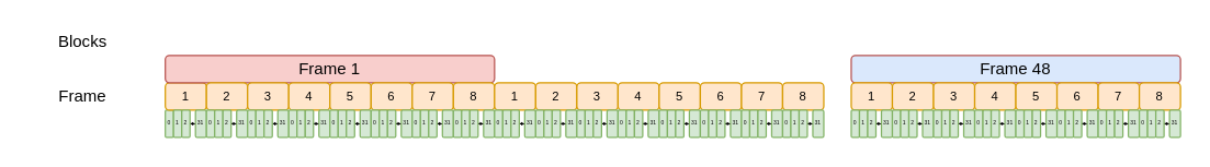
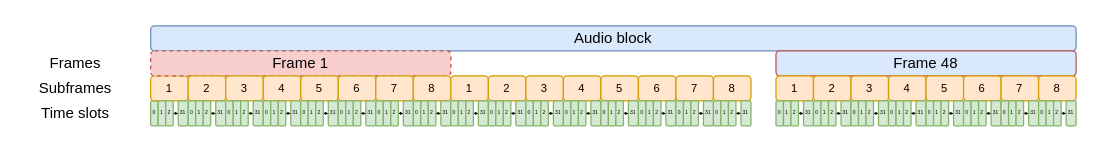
- <mxCell id="7" value="Blocks" style="text;html=1;align=center;verticalAlign=middle;whiteSpace=wrap;rounded=0;" parent="1" vertex="1"><mxGeometry x="20" y="20" width="80" height="20" as="geometry" /></mxCell>
+ <mxCell id="4" value="Audio block" style="rounded=1;whiteSpace=wrap;html=1;fillColor=#dae8fc;strokeColor=#6c8ebf;" parent="1" vertex="1"><mxGeometry x="120" y="20" width="740" height="20" as="geometry" /></mxCell>
+ <mxCell id="8" value="Frames" style="text;html=1;align=center;verticalAlign=middle;whiteSpace=wrap;rounded=0;" parent="1" vertex="1"><mxGeometry x="20" y="40" width="80" height="20" as="geometry" /></mxCell>
- <mxCell id="5" value="Frame 1" style="rounded=1;whiteSpace=wrap;html=1;fillColor=#f8cecc;strokeColor=#b85450;" parent="1" vertex="1"><mxGeometry x="120" y="40" width="240" height="20" as="geometry" /></mxCell>
+ <mxCell id="5" value="Frame 1" style="rounded=1;whiteSpace=wrap;html=1;fillColor=#f8cecc;strokeColor=#b85450;dashed=1;" parent="1" vertex="1"><mxGeometry x="120" y="40" width="240" height="20" as="geometry" /></mxCell>
- <mxCell id="9" value="Frame" style="text;html=1;align=center;verticalAlign=middle;whiteSpace=wrap;rounded=0;" parent="1" vertex="1"><mxGeometry x="20" y="60" width="80" height="20" as="geometry" /></mxCell>
+ <mxCell id="9" value="Subframes" style="text;html=1;align=center;verticalAlign=middle;whiteSpace=wrap;rounded=0;" parent="1" vertex="1"><mxGeometry x="20" y="60" width="80" height="20" as="geometry" /></mxCell>
+ <mxCell id="10" value="Time slots" style="text;html=1;align=center;verticalAlign=middle;whiteSpace=wrap;rounded=0;" parent="1" vertex="1"><mxGeometry x="20" y="80" width="80" height="20" as="geometry" /></mxCell>
